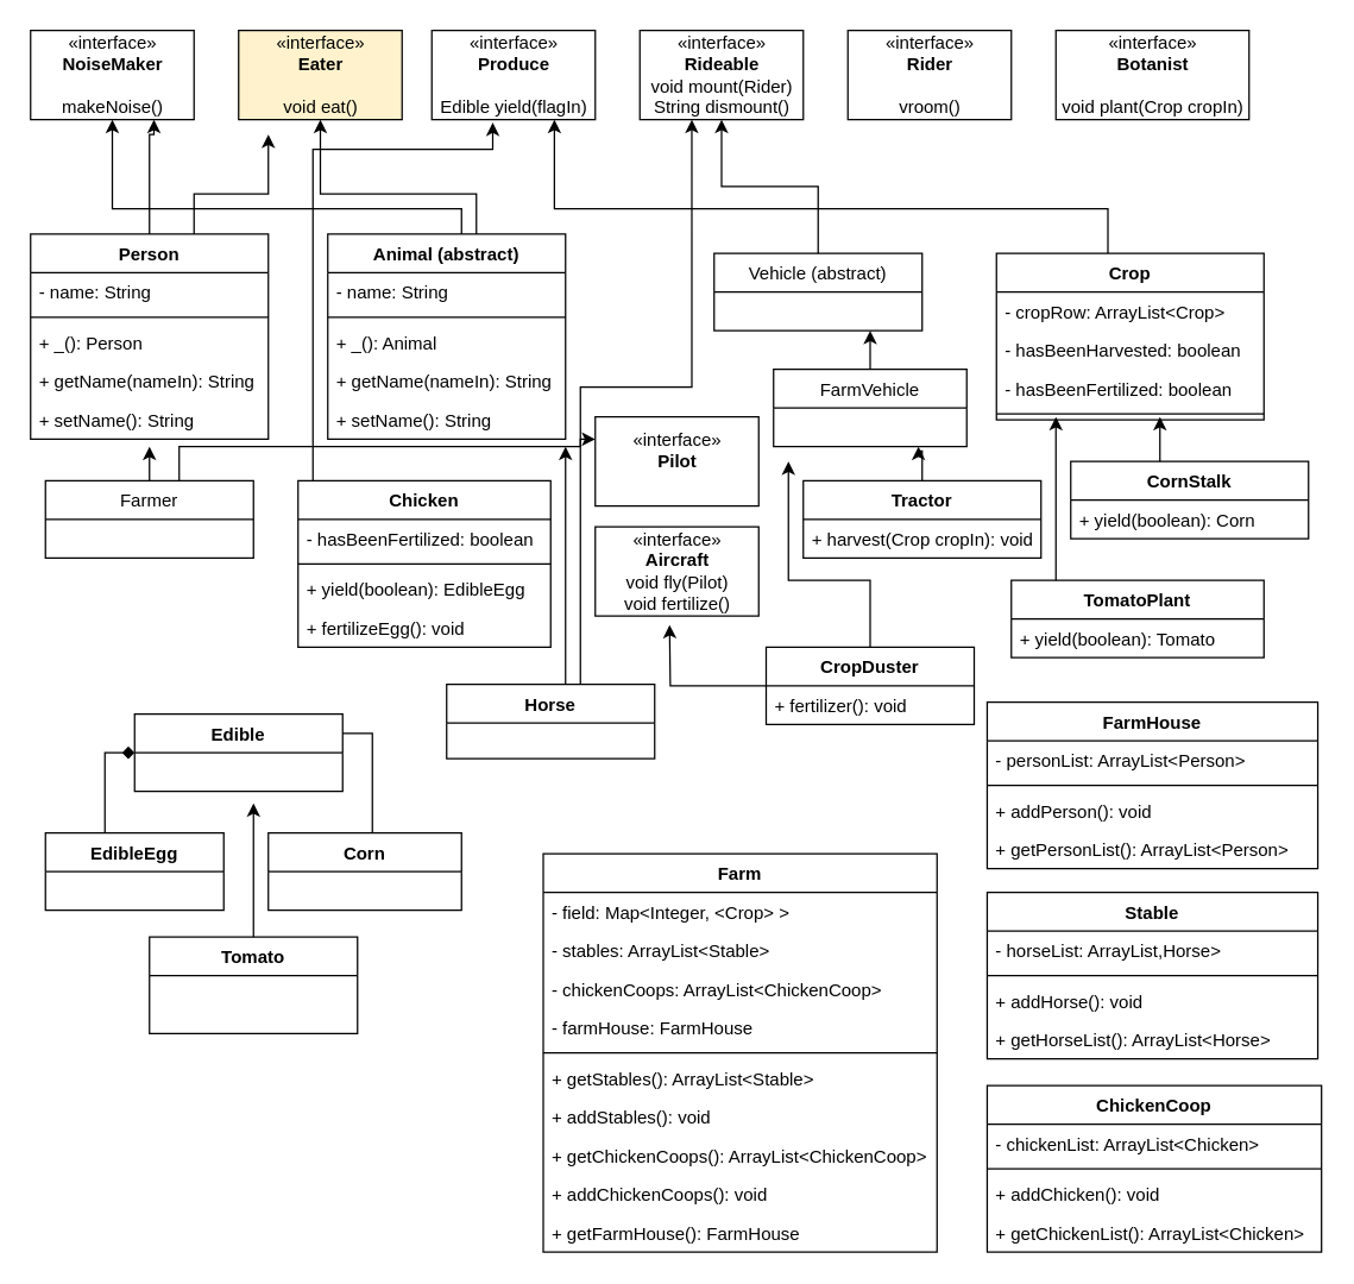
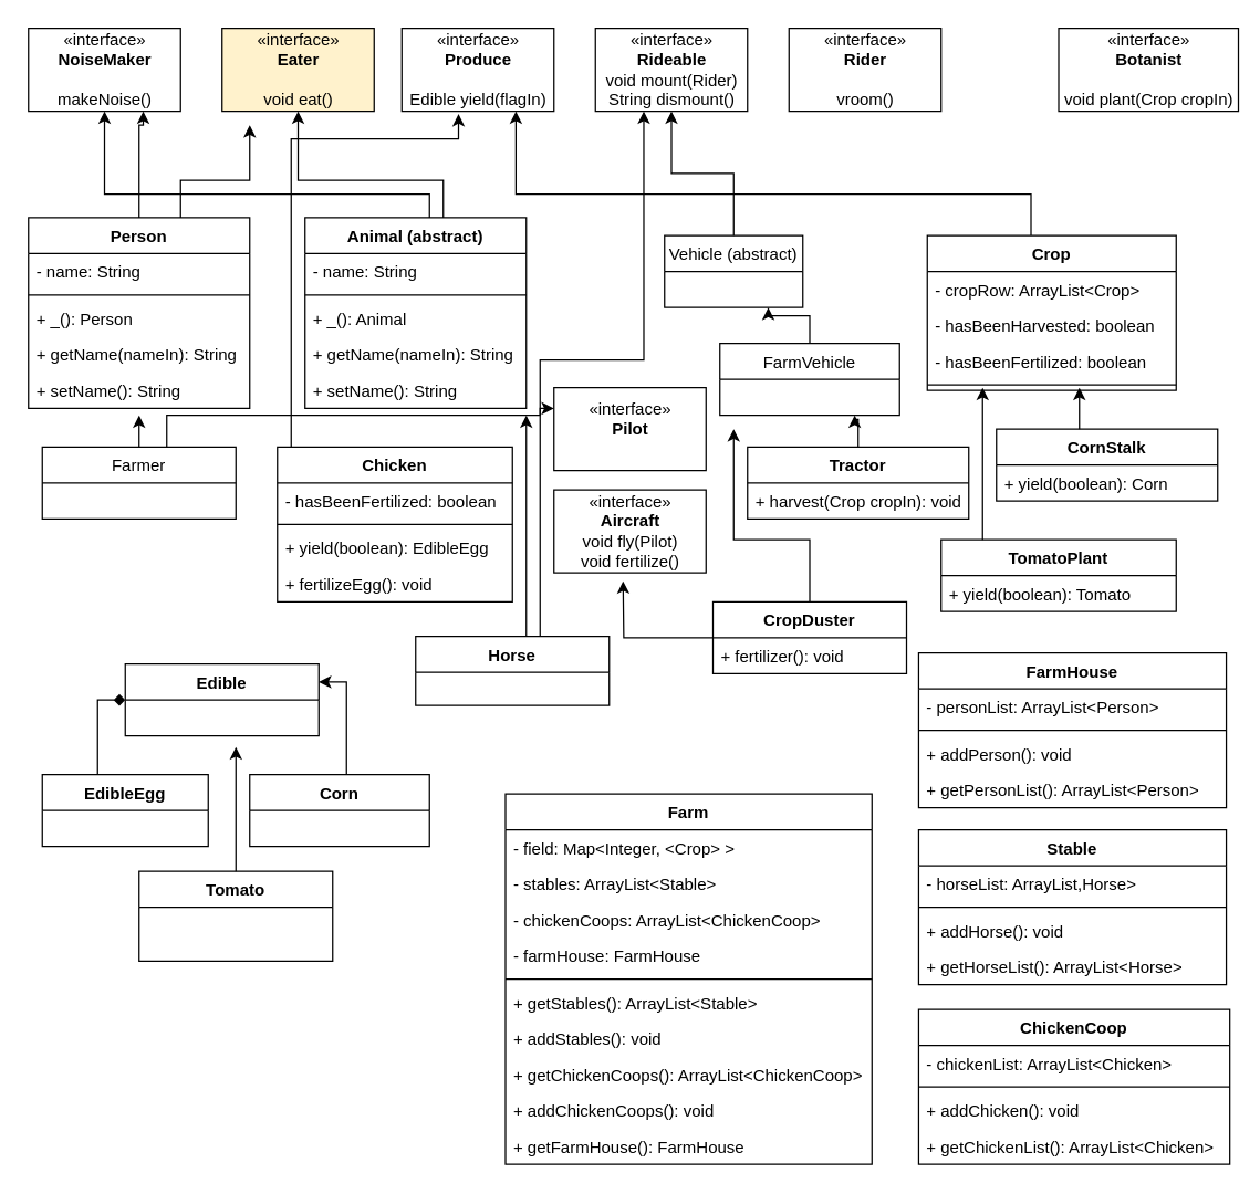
- <mxCell id="7" value="«interface»&lt;br&gt;&lt;b&gt;Botanist&lt;/b&gt;&lt;br&gt;&lt;br&gt;void plant(Crop cropIn)" style="html=1;" parent="1" vertex="1"><mxGeometry x="710" y="20" width="130" height="60" as="geometry" /></mxCell>
+ <mxCell id="7" value="«interface»&lt;br&gt;&lt;b&gt;Botanist&lt;/b&gt;&lt;br&gt;&lt;br&gt;void plant(Crop cropIn)" style="html=1;" parent="1" vertex="1"><mxGeometry x="765" y="20" width="130" height="60" as="geometry" /></mxCell>
- <mxCell id="13" value="Vehicle (abstract)" style="swimlane;fontStyle=0;childLayout=stackLayout;horizontal=1;startSize=26;fillColor=none;horizontalStack=0;resizeParent=1;resizeParentMax=0;resizeLast=0;collapsible=1;marginBottom=0;" parent="1" vertex="1"><mxGeometry x="480" y="170" width="140" height="52" as="geometry" /></mxCell>
+ <mxCell id="13" value="Vehicle (abstract)" style="swimlane;fontStyle=0;childLayout=stackLayout;horizontal=1;startSize=26;fillColor=none;horizontalStack=0;resizeParent=1;resizeParentMax=0;resizeLast=0;collapsible=1;marginBottom=0;" parent="1" vertex="1"><mxGeometry x="480" y="170" width="100" height="52" as="geometry" /></mxCell>
- <mxCell id="40" style="edgeStyle=orthogonalEdgeStyle;rounded=0;orthogonalLoop=1;jettySize=auto;html=1;entryX=1;entryY=0.25;entryDx=0;entryDy=0;endArrow=none;" parent="1" source="41" target="37" edge="1"><mxGeometry relative="1" as="geometry"><Array as="points"><mxPoint x="250" y="493" /></Array></mxGeometry></mxCell>
+ <mxCell id="40" style="edgeStyle=orthogonalEdgeStyle;rounded=0;orthogonalLoop=1;jettySize=auto;html=1;entryX=1;entryY=0.25;entryDx=0;entryDy=0;" parent="1" source="41" target="37" edge="1"><mxGeometry relative="1" as="geometry"><Array as="points"><mxPoint x="250" y="493" /></Array></mxGeometry></mxCell>
